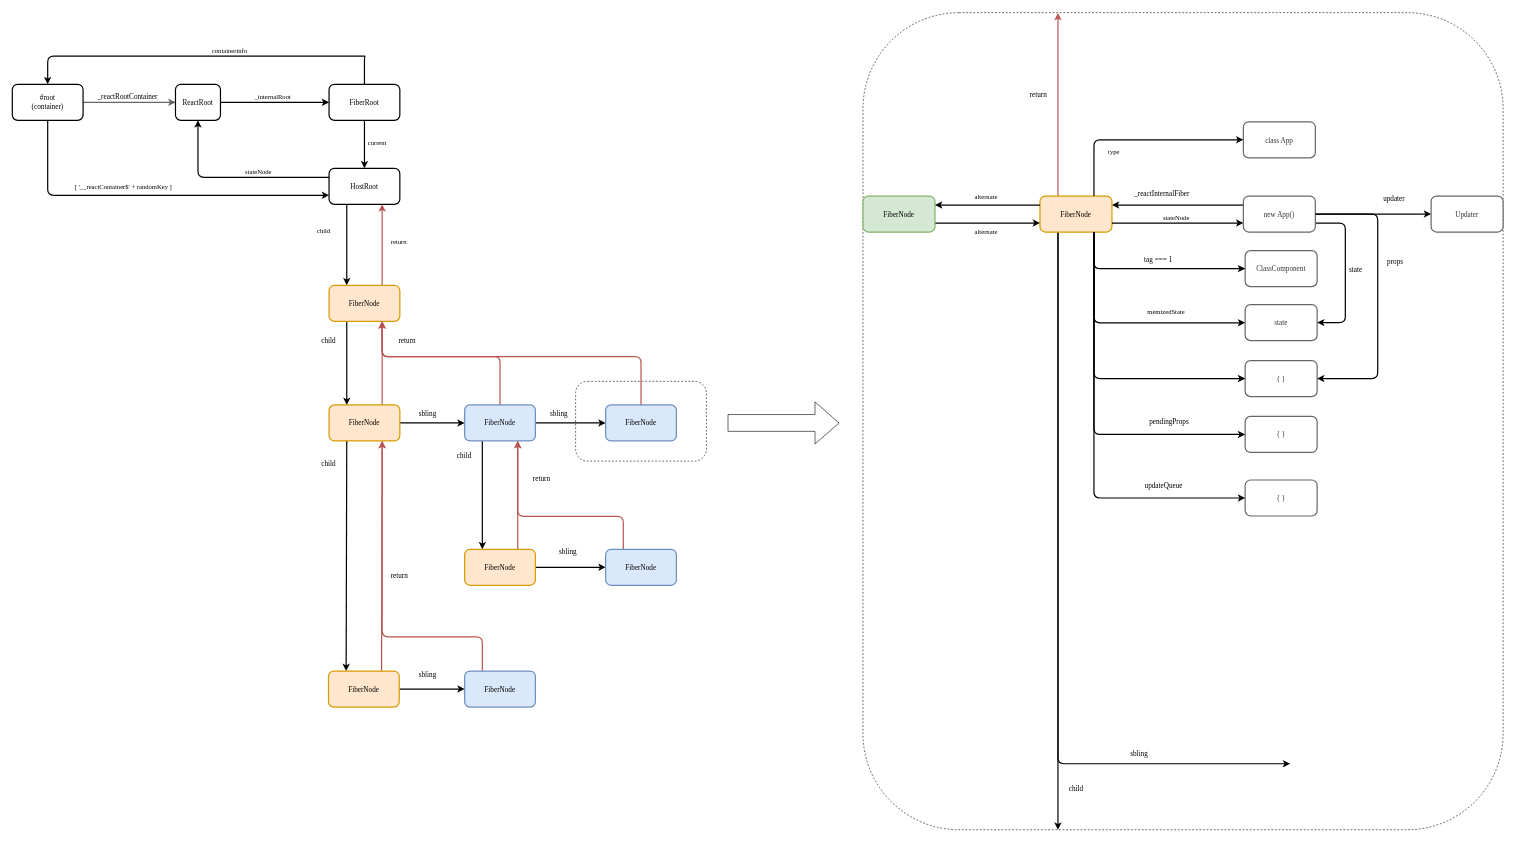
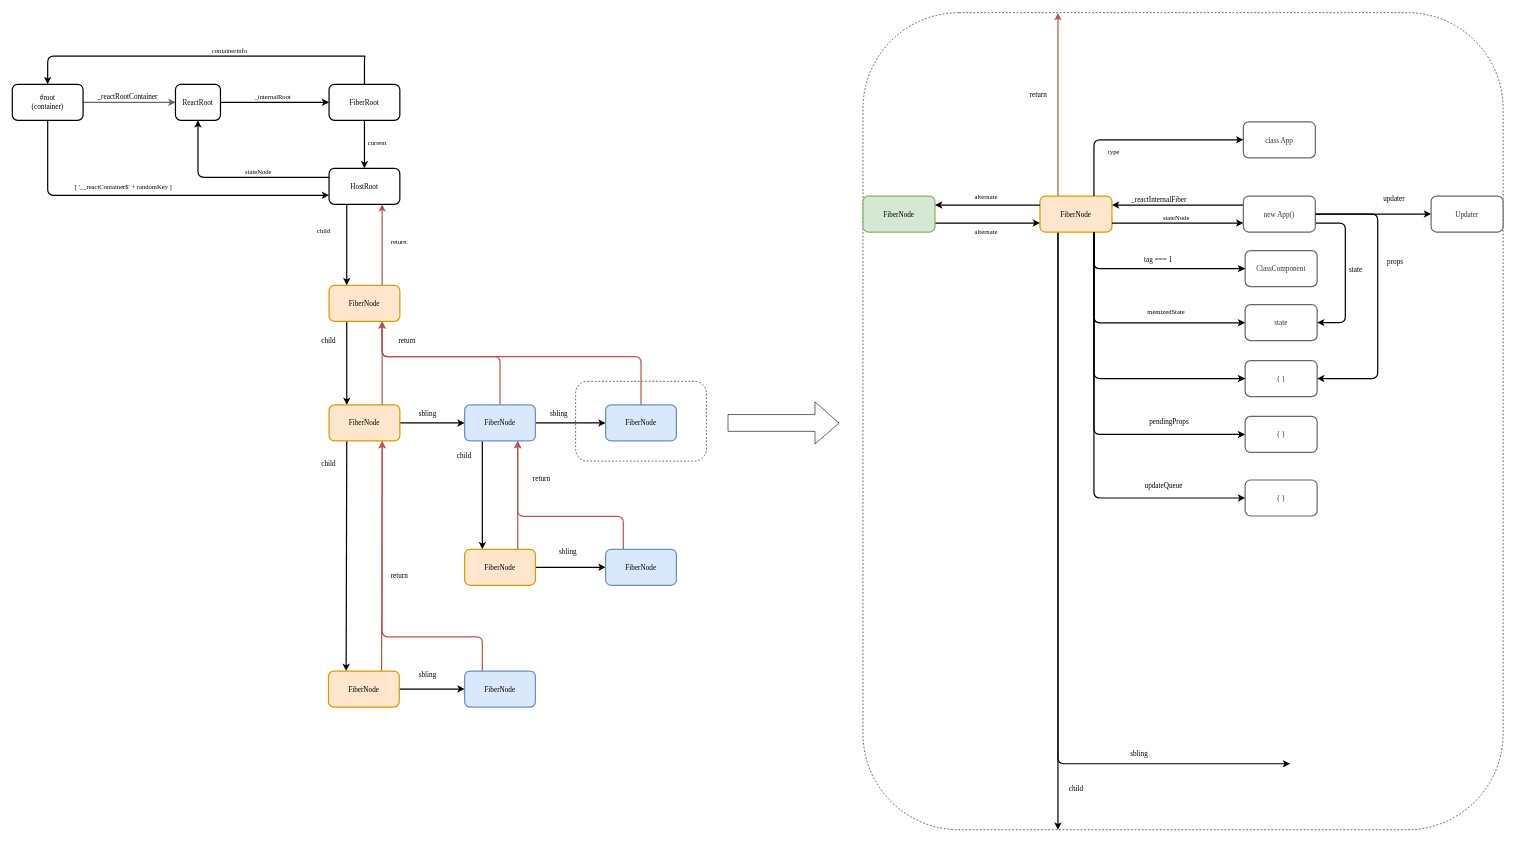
- <mxCell id="82" value="_reactInternalFiber" style="text;html=1;align=center;verticalAlign=middle;resizable=0;points=[];autosize=1;fontFamily=Comic Sans MS;spacing=1;" vertex="1" parent="54"><mxGeometry x="435" y="292.67" width="126" height="20" as="geometry" /></mxCell>
+ <mxCell id="82" value="_reactInternalFiber" style="text;html=1;align=center;verticalAlign=middle;resizable=0;points=[];autosize=1;fontFamily=Comic Sans MS;spacing=1;" vertex="1" parent="54"><mxGeometry x="430" y="302.67" width="126" height="20" as="geometry" /></mxCell>
